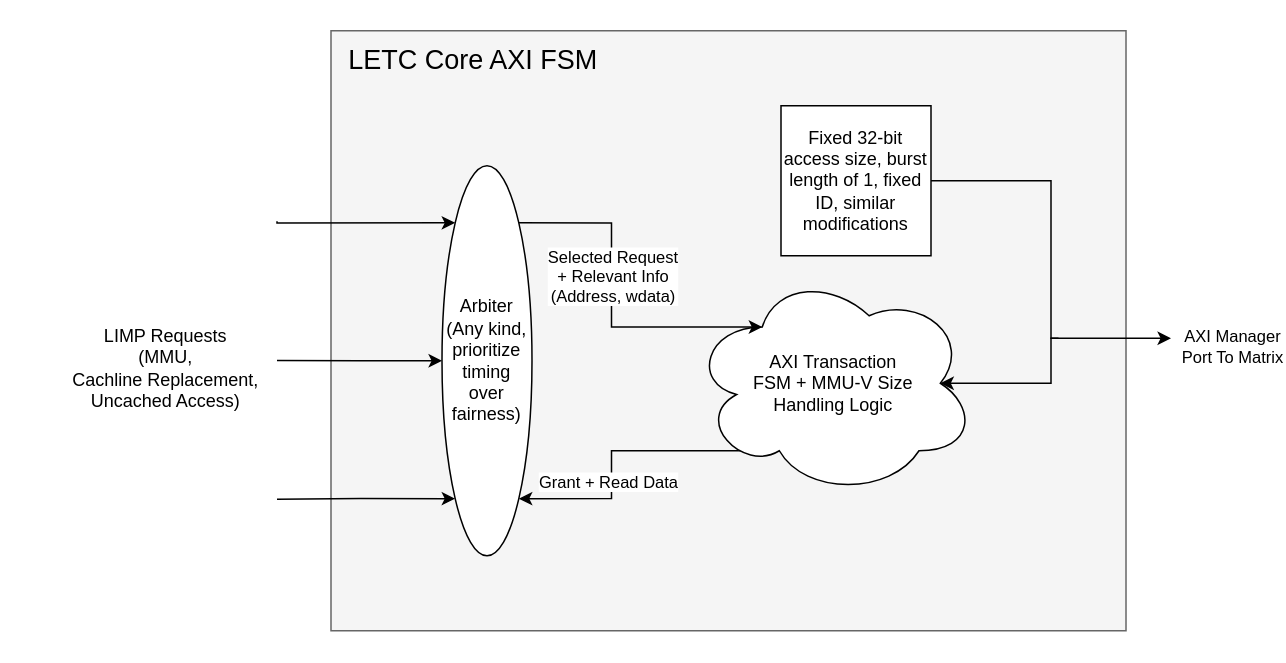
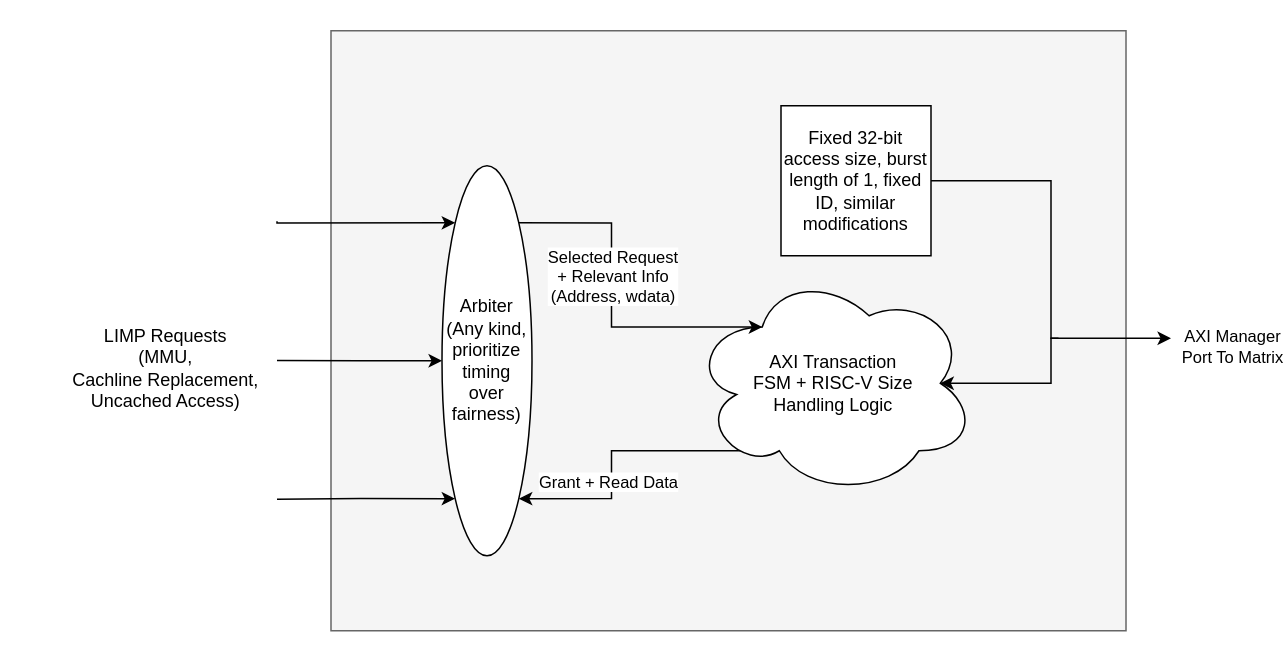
- <mxCell id="17" value="&lt;font style=&quot;font-size: 18px;&quot;&gt;LETC Core AXI FSM&lt;/font&gt;" style="text;html=1;strokeColor=none;fillColor=none;align=center;verticalAlign=middle;whiteSpace=wrap;rounded=0;" vertex="1" parent="1"><mxGeometry x="230" y="20" width="170" height="40" as="geometry" /></mxCell>
- <mxCell id="12" value="AXI Transaction&lt;br&gt;FSM + MMU-V Size&lt;br&gt;Handling Logic" style="ellipse;shape=cloud;whiteSpace=wrap;html=1;" vertex="1" parent="1"><mxGeometry x="460" y="180" width="190" height="150" as="geometry" /></mxCell>
+ <mxCell id="12" value="AXI Transaction&lt;br&gt;FSM + RISC-V Size&lt;br&gt;Handling Logic" style="ellipse;shape=cloud;whiteSpace=wrap;html=1;" vertex="1" parent="1"><mxGeometry x="460" y="180" width="190" height="150" as="geometry" /></mxCell>
